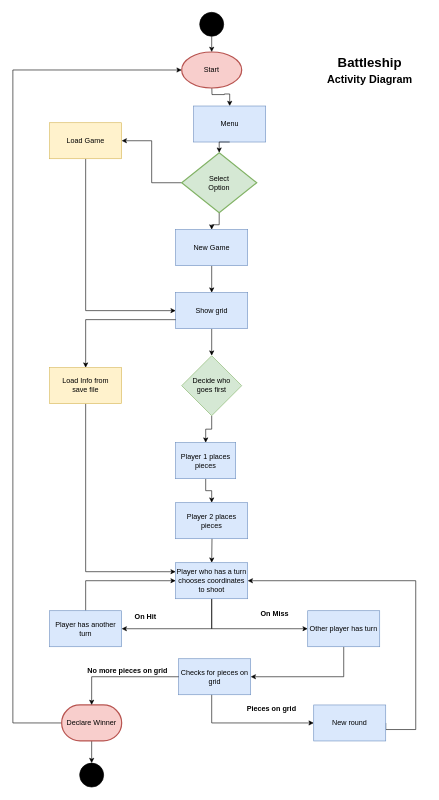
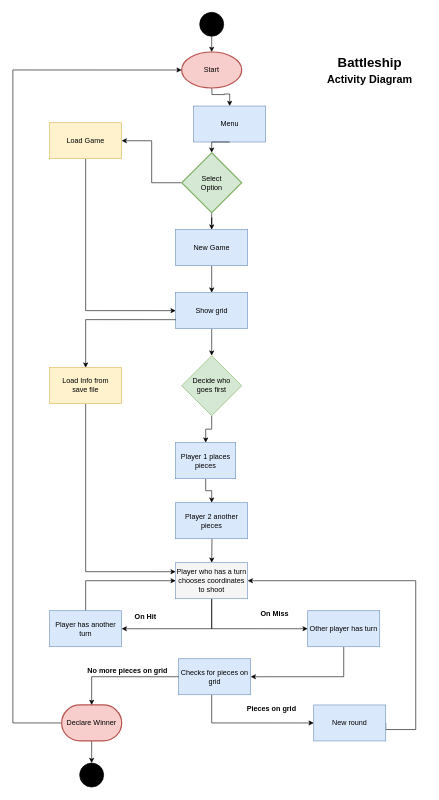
- <mxCell id="23" value="Select&lt;br&gt;Option" style="strokeWidth=2;html=1;shape=mxgraph.flowchart.decision;whiteSpace=wrap;fillColor=#d5e8d4;strokeColor=#82b366;" vertex="1" parent="1"><mxGeometry x="302" y="254" width="125" height="100" as="geometry" /></mxCell>
+ <mxCell id="23" value="Select&lt;br&gt;Option" style="strokeWidth=2;html=1;shape=mxgraph.flowchart.decision;whiteSpace=wrap;fillColor=#d5e8d4;strokeColor=#82b366;" vertex="1" parent="1"><mxGeometry x="302" y="254" width="100" height="100" as="geometry" /></mxCell>
- <mxCell id="15" value="Player 2 places pieces" style="rounded=0;whiteSpace=wrap;html=1;fillColor=#dae8fc;strokeColor=#6c8ebf;" vertex="1" parent="1"><mxGeometry x="292" y="837.14" width="120" height="60" as="geometry" /></mxCell>
+ <mxCell id="15" value="Player 2 another pieces" style="rounded=0;whiteSpace=wrap;html=1;fillColor=#dae8fc;strokeColor=#6c8ebf;" vertex="1" parent="1"><mxGeometry x="292" y="837.14" width="120" height="60" as="geometry" /></mxCell>
- <mxCell id="18" value="Player who has a turn chooses coordinates to shoot" style="rounded=0;whiteSpace=wrap;html=1;fillColor=#dae8fc;strokeColor=#6c8ebf;" vertex="1" parent="1"><mxGeometry x="292" y="937.14" width="120" height="60" as="geometry" /></mxCell>
+ <mxCell id="18" value="Player who has a turn chooses coordinates to shoot" style="rounded=0;whiteSpace=wrap;html=1;fillColor=#f5f5f5;strokeColor=#6c8ebf;" vertex="1" parent="1"><mxGeometry x="292" y="937.14" width="120" height="60" as="geometry" /></mxCell>
